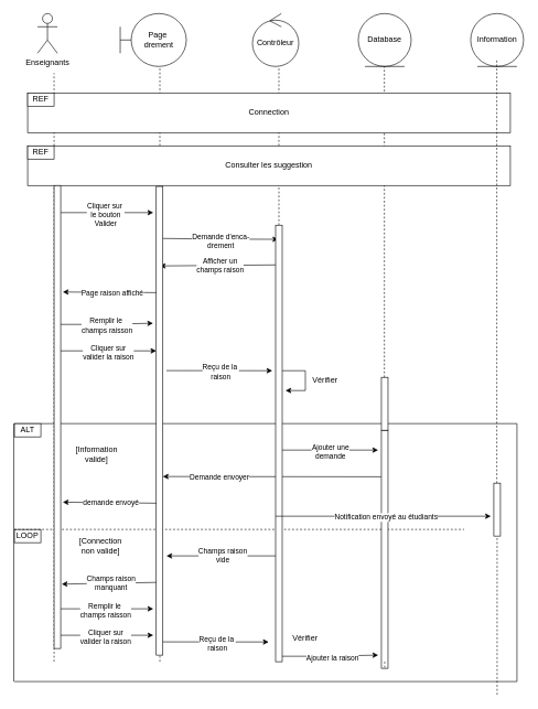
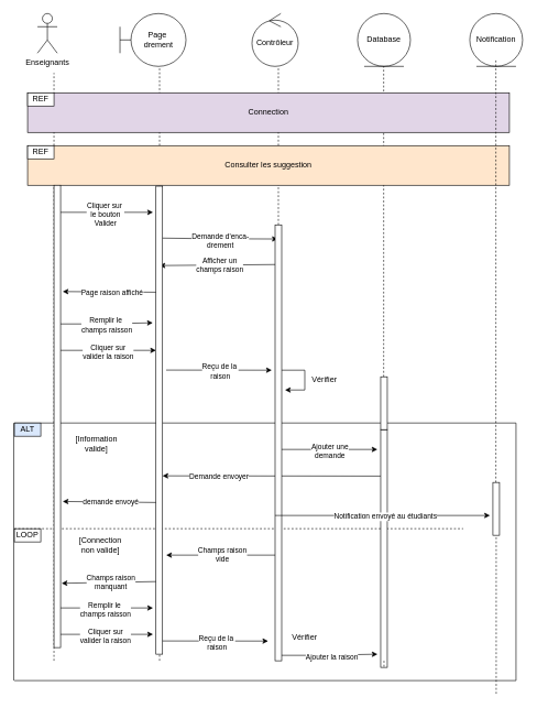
- <mxCell id="63" value="Information" style="ellipse;shape=umlEntity;whiteSpace=wrap;html=1;" vertex="1" parent="1"><mxGeometry x="711" y="20" width="80" height="80" as="geometry" /></mxCell>
+ <mxCell id="63" value="Notification" style="ellipse;shape=umlEntity;whiteSpace=wrap;html=1;" vertex="1" parent="1"><mxGeometry x="711" y="20" width="80" height="80" as="geometry" /></mxCell>
- <mxCell id="10" value="Connection" style="rounded=0;whiteSpace=wrap;html=1;" parent="1" vertex="1"><mxGeometry x="41" y="140" width="730" height="60" as="geometry" /></mxCell>
+ <mxCell id="10" value="Connection" style="rounded=0;whiteSpace=wrap;html=1;fillColor=#e1d5e7;" parent="1" vertex="1"><mxGeometry x="41" y="140" width="730" height="60" as="geometry" /></mxCell>
- <mxCell id="11" value="Consulter les suggestion" style="rounded=0;whiteSpace=wrap;html=1;" parent="1" vertex="1"><mxGeometry x="41" y="220" width="730" height="60" as="geometry" /></mxCell>
+ <mxCell id="11" value="Consulter les suggestion" style="rounded=0;whiteSpace=wrap;html=1;fillColor=#ffe6cc;" parent="1" vertex="1"><mxGeometry x="41" y="220" width="730" height="60" as="geometry" /></mxCell>
- <mxCell id="32" value="ALT" style="rounded=0;whiteSpace=wrap;html=1;" parent="1" vertex="1"><mxGeometry x="21" y="640" width="40" height="20" as="geometry" /></mxCell>
+ <mxCell id="32" value="ALT" style="rounded=0;whiteSpace=wrap;html=1;fillColor=#dae8fc;" parent="1" vertex="1"><mxGeometry x="21" y="640" width="40" height="20" as="geometry" /></mxCell>
- <mxCell id="53" value="[Information &lt;br&gt;valide]" style="text;html=1;align=center;verticalAlign=middle;resizable=0;points=[];autosize=1;strokeColor=none;fillColor=none;" parent="1" vertex="1"><mxGeometry x="105" y="672" width="80" height="30" as="geometry" /></mxCell>
+ <mxCell id="53" value="[Information &lt;br&gt;valide]" style="text;html=1;align=center;verticalAlign=middle;resizable=0;points=[];autosize=1;strokeColor=none;fillColor=none;" parent="1" vertex="1"><mxGeometry x="105" y="657" width="80" height="30" as="geometry" /></mxCell>
